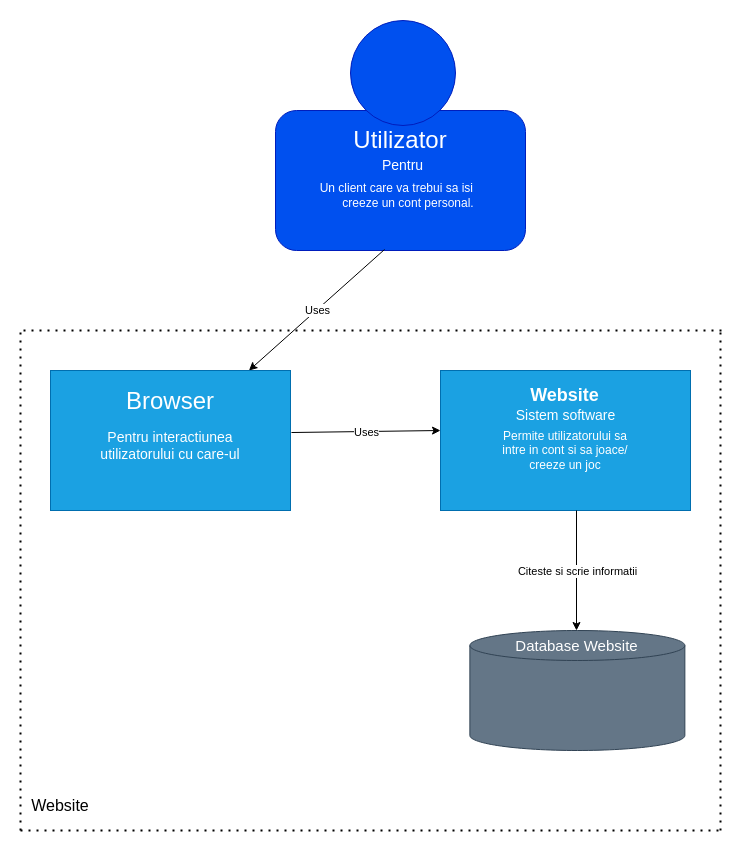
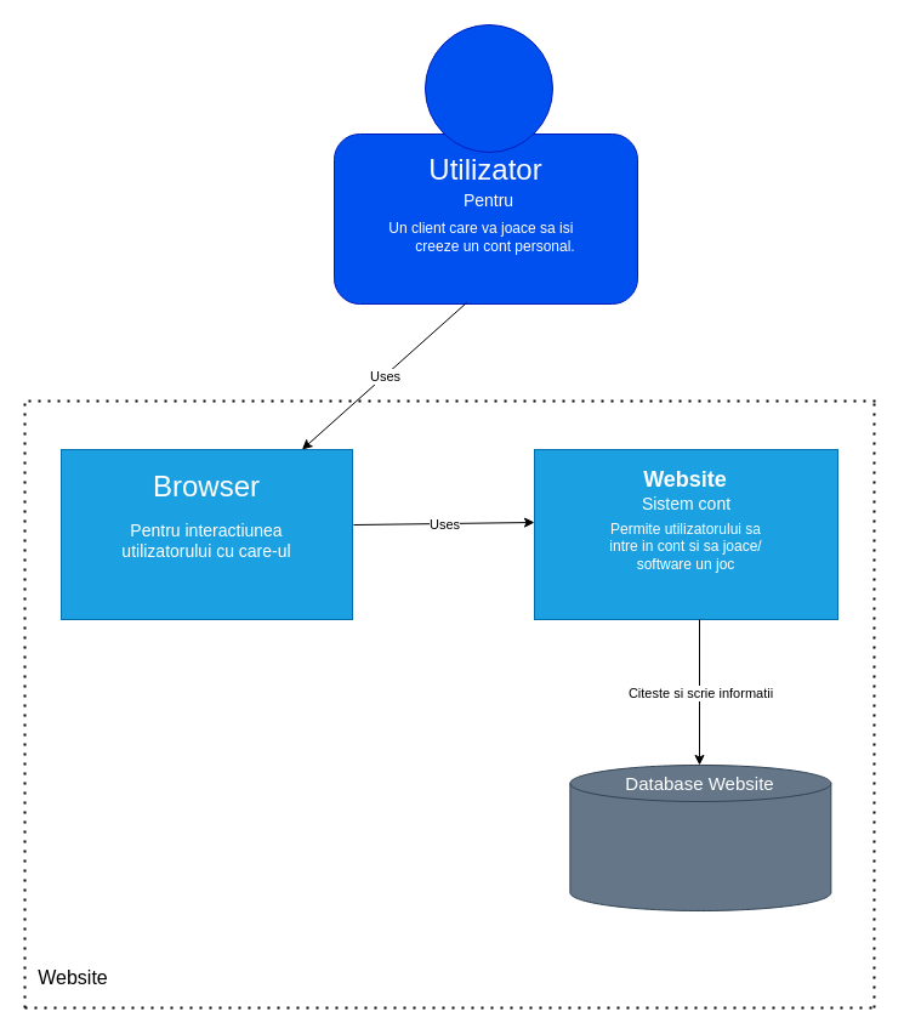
- <mxCell id="4" value="&lt;font color=&quot;#ffffff&quot;&gt;&amp;nbsp;Un client care va trebui sa isi&amp;nbsp; &amp;nbsp; &amp;nbsp; &amp;nbsp; &amp;nbsp;creeze un cont personal.&lt;/font&gt;" style="text;html=1;strokeColor=none;fillColor=none;align=center;verticalAlign=middle;whiteSpace=wrap;rounded=0;" vertex="1" parent="1"><mxGeometry x="312.5" y="180" width="180" height="30" as="geometry" /></mxCell>
+ <mxCell id="4" value="&lt;font color=&quot;#ffffff&quot;&gt;&amp;nbsp;Un client care va joace sa isi&amp;nbsp; &amp;nbsp; &amp;nbsp; &amp;nbsp; &amp;nbsp;creeze un cont personal.&lt;/font&gt;" style="text;html=1;strokeColor=none;fillColor=none;align=center;verticalAlign=middle;whiteSpace=wrap;rounded=0;" vertex="1" parent="1"><mxGeometry x="312.5" y="180" width="180" height="30" as="geometry" /></mxCell>
- <mxCell id="16" value="&lt;font color=&quot;#ffffff&quot; style=&quot;font-size: 14px;&quot;&gt;Sistem software&lt;/font&gt;" style="text;html=1;strokeColor=none;fillColor=none;align=center;verticalAlign=middle;whiteSpace=wrap;rounded=0;" vertex="1" parent="1"><mxGeometry x="506.5" y="400" width="117" height="30" as="geometry" /></mxCell>
+ <mxCell id="16" value="&lt;font color=&quot;#ffffff&quot; style=&quot;font-size: 14px;&quot;&gt;Sistem cont&lt;/font&gt;" style="text;html=1;strokeColor=none;fillColor=none;align=center;verticalAlign=middle;whiteSpace=wrap;rounded=0;" vertex="1" parent="1"><mxGeometry x="506.5" y="400" width="117" height="30" as="geometry" /></mxCell>
- <mxCell id="15" value="&lt;font color=&quot;#ffffff&quot;&gt;Permite utilizatorului sa intre in cont si sa joace/ creeze un joc&lt;/font&gt;" style="text;html=1;strokeColor=none;fillColor=none;align=center;verticalAlign=middle;whiteSpace=wrap;rounded=0;" vertex="1" parent="1"><mxGeometry x="495" y="430" width="140" height="40" as="geometry" /></mxCell>
+ <mxCell id="15" value="&lt;font color=&quot;#ffffff&quot;&gt;Permite utilizatorului sa intre in cont si sa joace/ software un joc&lt;/font&gt;" style="text;html=1;strokeColor=none;fillColor=none;align=center;verticalAlign=middle;whiteSpace=wrap;rounded=0;" vertex="1" parent="1"><mxGeometry x="495" y="430" width="140" height="40" as="geometry" /></mxCell>
